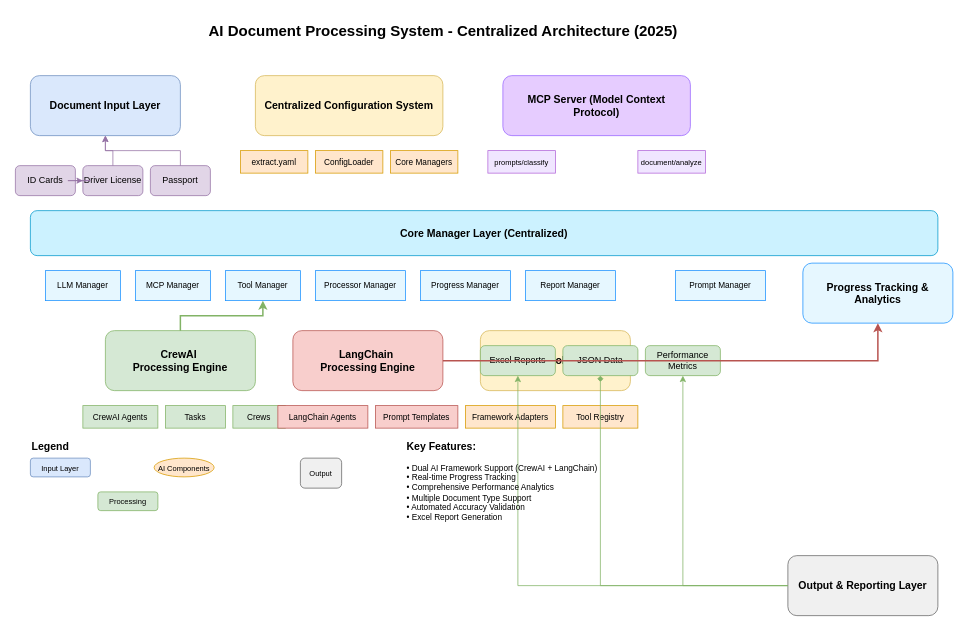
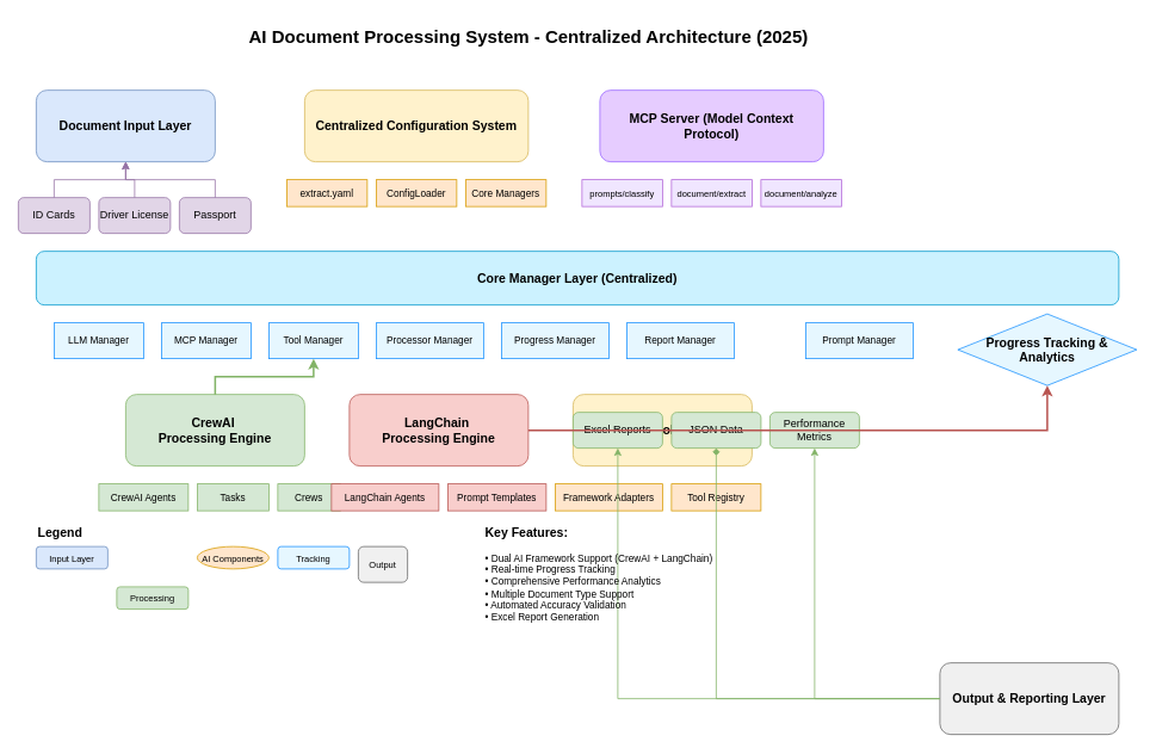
+ <mxCell id="13" value="document/extract" style="rounded=0;whiteSpace=wrap;html=1;fillColor=#f0e6ff;strokeColor=#b366d9;fontSize=10;" vertex="1" parent="1"><mxGeometry x="750" y="200" width="90" height="30" as="geometry" /></mxCell>
- <mxCell id="43" style="edgeStyle=orthogonalEdgeStyle;rounded=0;orthogonalLoop=1;jettySize=auto;html=1;strokeWidth=1;strokeColor=#9673a6;" parent="1" source="4" target="5" edge="1"><mxGeometry relative="1" as="geometry" /></mxCell>
+ <mxCell id="43" style="edgeStyle=orthogonalEdgeStyle;rounded=0;orthogonalLoop=1;jettySize=auto;html=1;strokeWidth=1;strokeColor=#9673a6;" parent="1" source="4" target="3" edge="1"><mxGeometry relative="1" as="geometry" /></mxCell>
- <mxCell id="33" value="Progress Tracking &amp; Analytics" style="rounded=1;whiteSpace=wrap;html=1;fillColor=#e6f7ff;strokeColor=#1890ff;fontSize=14;fontStyle=1;" parent="1" vertex="1"><mxGeometry x="1070" y="350" width="200" height="80" as="geometry" /></mxCell>
+ <mxCell id="33" value="Progress Tracking &amp; Analytics" style="rhombus;whiteSpace=wrap;html=1;fillColor=#e6f7ff;strokeColor=#1890ff;fontSize=14;fontStyle=1;" parent="1" vertex="1"><mxGeometry x="1070" y="350" width="200" height="80" as="geometry" /></mxCell>
- <mxCell id="52" value="AI Components" style="ellipse;whiteSpace=wrap;html=1;fillColor=#ffe6cc;strokeColor=#d79b00;fontSize=10;" parent="1" vertex="1"><mxGeometry x="205" y="610" width="80" height="25" as="geometry" /></mxCell>
+ <mxCell id="52" value="AI Components" style="ellipse;whiteSpace=wrap;html=1;fillColor=#ffe6cc;strokeColor=#d79b00;fontSize=10;" parent="1" vertex="1"><mxGeometry x="220" y="610" width="80" height="25" as="geometry" /></mxCell>
+ <mxCell id="53" value="Tracking" style="rounded=1;whiteSpace=wrap;html=1;fillColor=#e6f7ff;strokeColor=#1890ff;fontSize=10;" parent="1" vertex="1"><mxGeometry x="310" y="610" width="80" height="25" as="geometry" /></mxCell>
